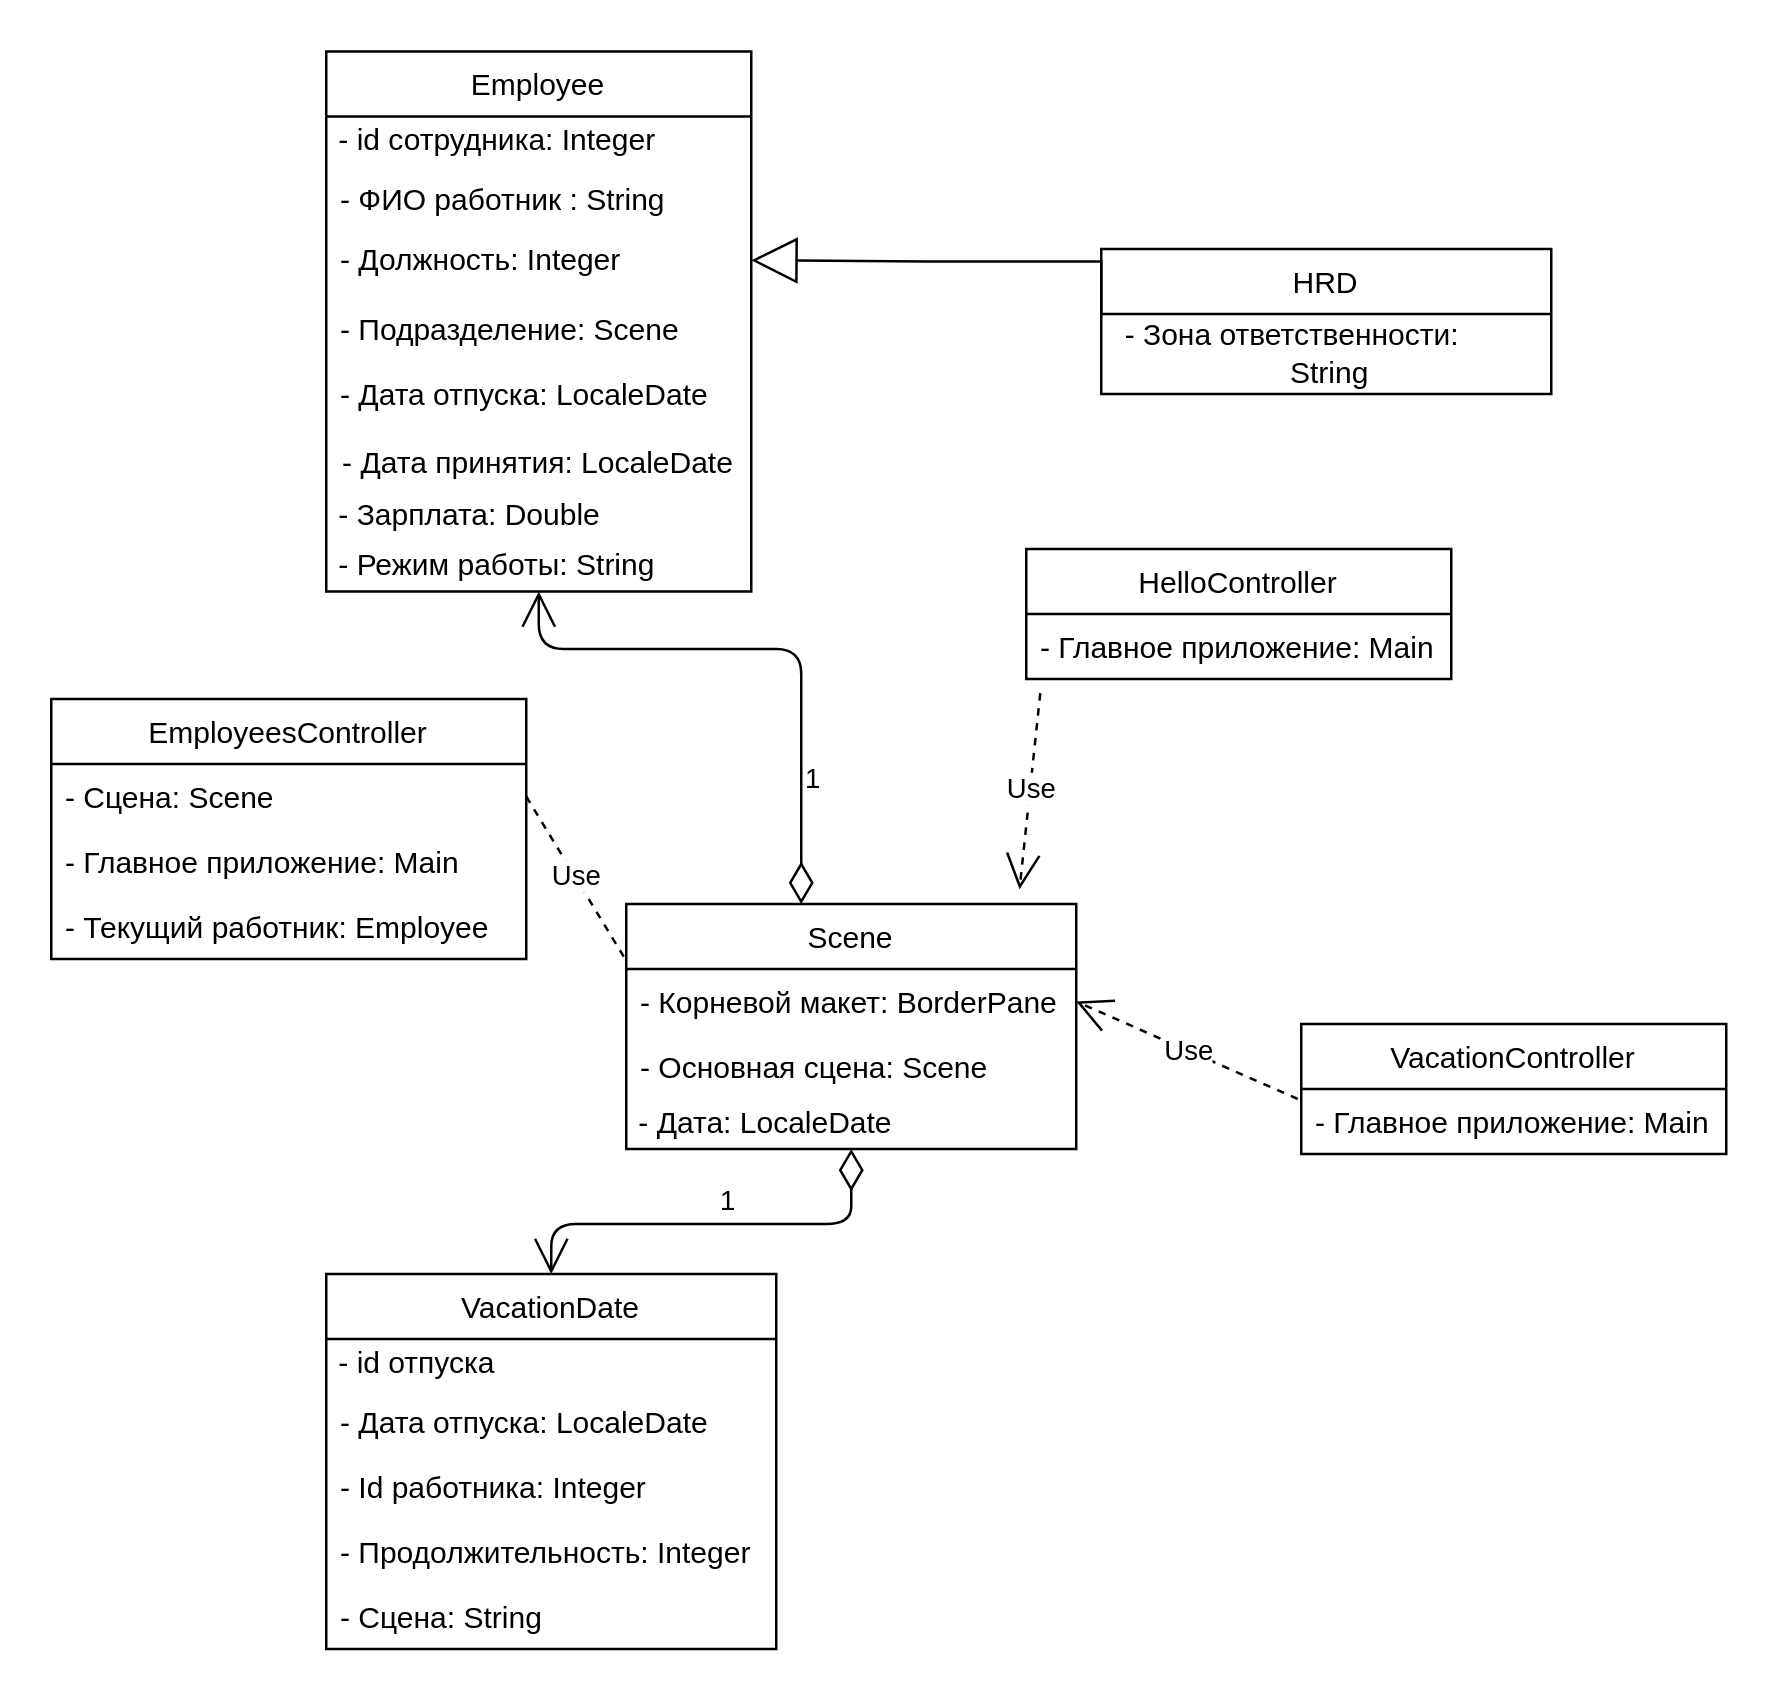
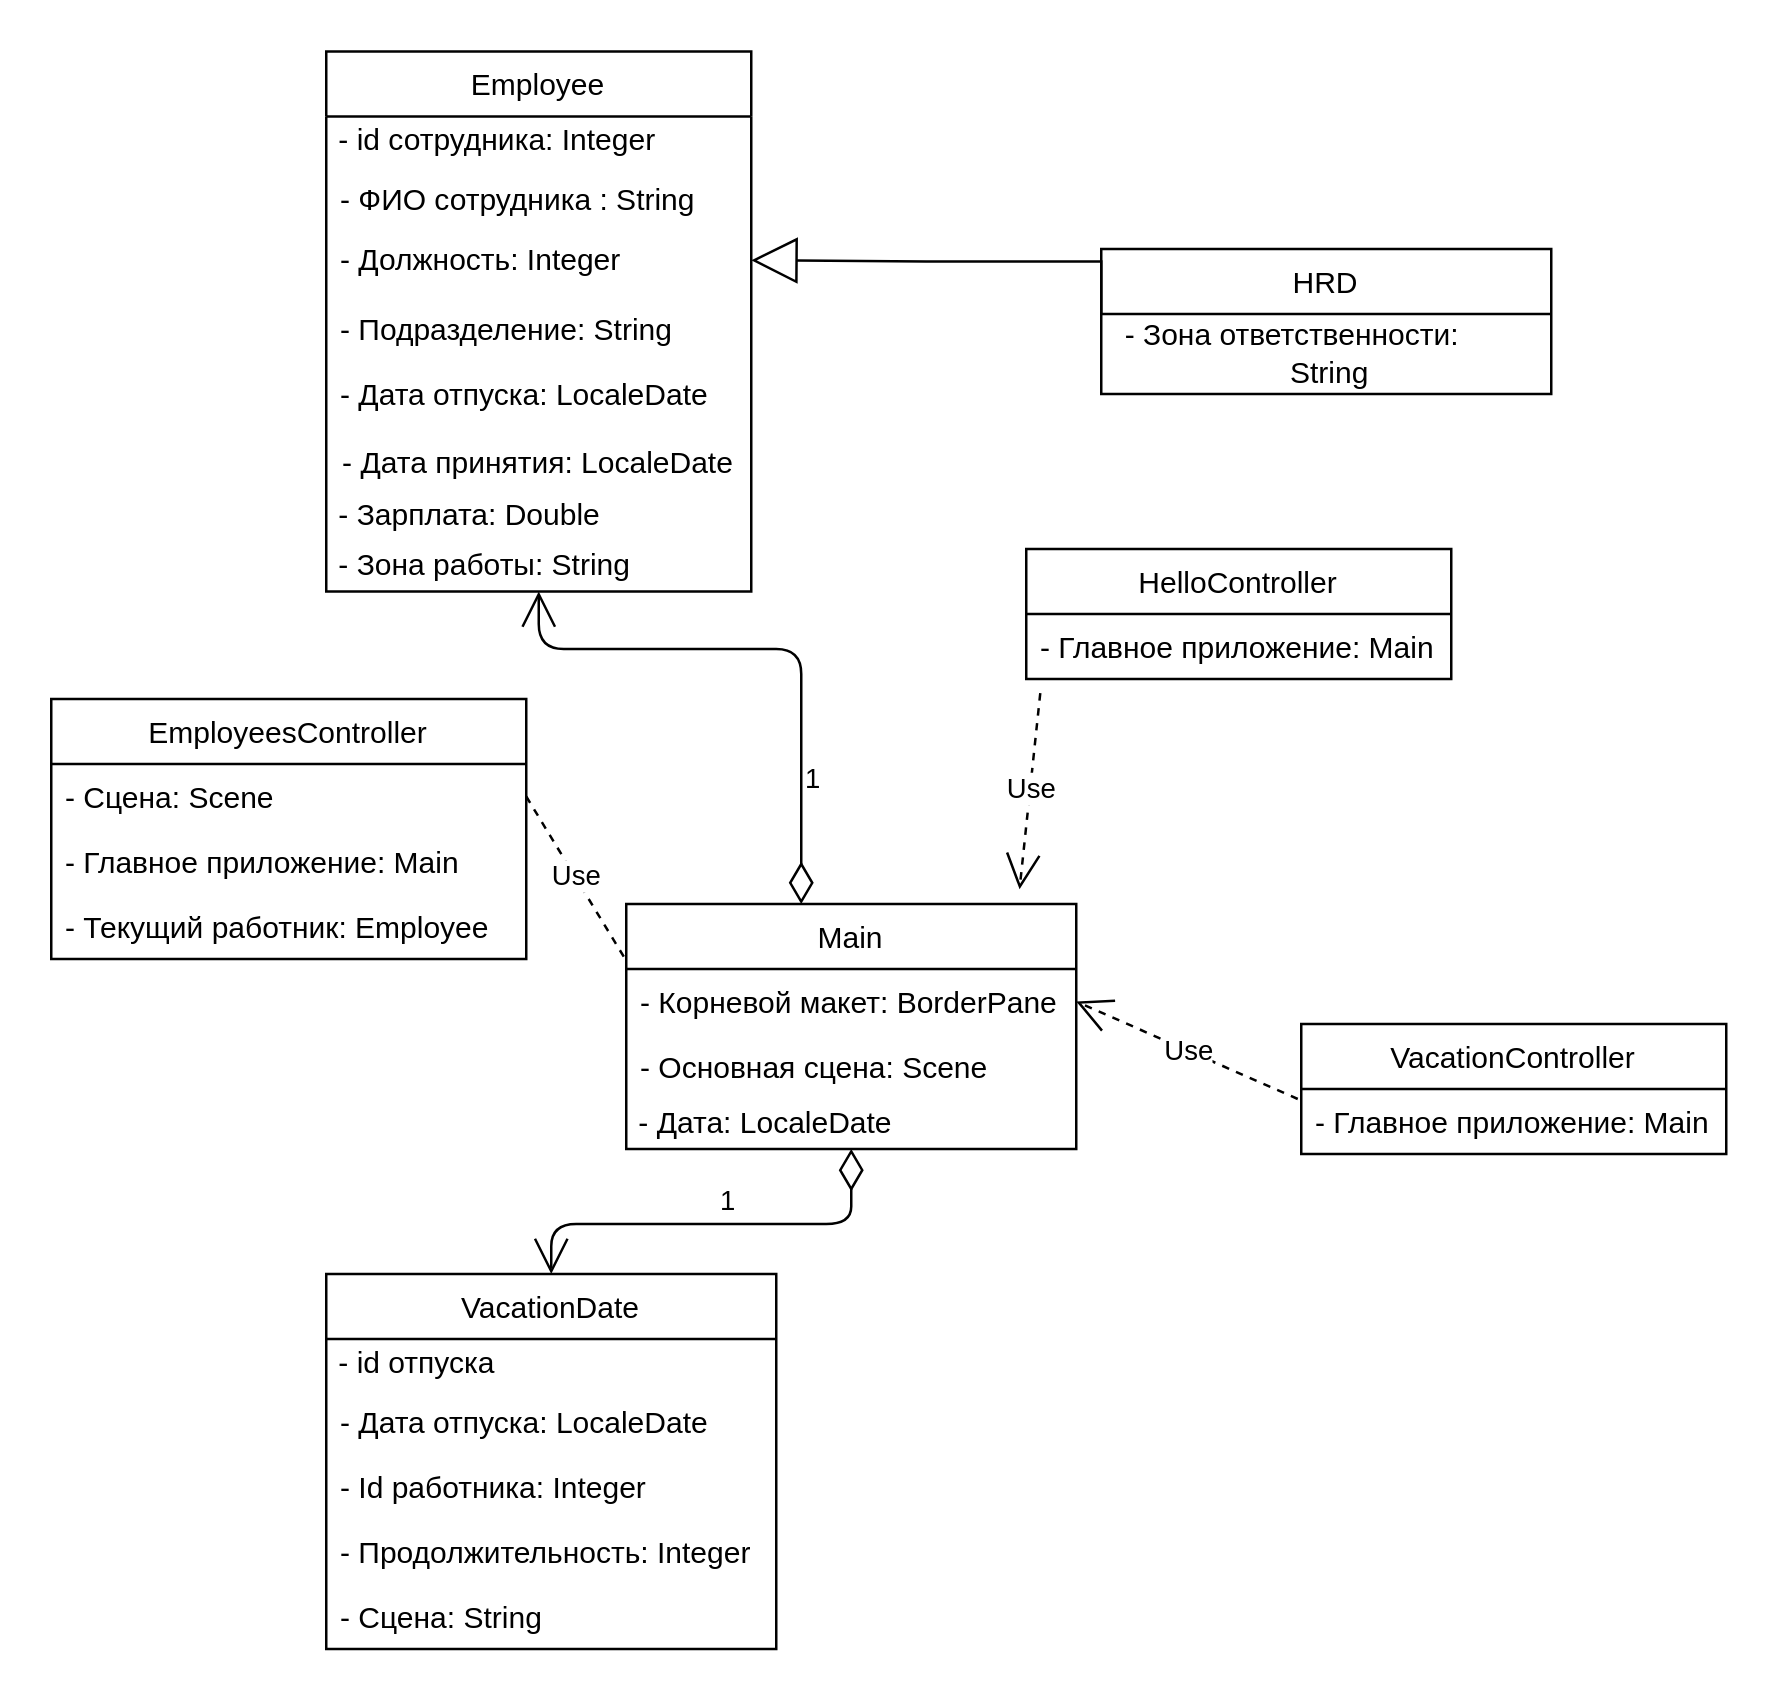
- <mxCell id="29" value="- ФИО работник : String" style="text;strokeColor=none;fillColor=none;align=left;verticalAlign=top;spacingLeft=4;spacingRight=4;overflow=hidden;rotatable=0;points=[[0,0.5],[1,0.5]];portConstraint=eastwest;" parent="27" vertex="1"><mxGeometry y="46" width="170" height="24" as="geometry" /></mxCell>
+ <mxCell id="29" value="- ФИО сотрудника : String" style="text;strokeColor=none;fillColor=none;align=left;verticalAlign=top;spacingLeft=4;spacingRight=4;overflow=hidden;rotatable=0;points=[[0,0.5],[1,0.5]];portConstraint=eastwest;" parent="27" vertex="1"><mxGeometry y="46" width="170" height="24" as="geometry" /></mxCell>
- <mxCell id="32" value="- Подразделение: Scene" style="text;strokeColor=none;fillColor=none;align=left;verticalAlign=top;spacingLeft=4;spacingRight=4;overflow=hidden;rotatable=0;points=[[0,0.5],[1,0.5]];portConstraint=eastwest;" parent="27" vertex="1"><mxGeometry y="98" width="170" height="26" as="geometry" /></mxCell>
+ <mxCell id="32" value="- Подразделение: String" style="text;strokeColor=none;fillColor=none;align=left;verticalAlign=top;spacingLeft=4;spacingRight=4;overflow=hidden;rotatable=0;points=[[0,0.5],[1,0.5]];portConstraint=eastwest;" parent="27" vertex="1"><mxGeometry y="98" width="170" height="26" as="geometry" /></mxCell>
- <mxCell id="36" value="&amp;nbsp;- Режим работы: String" style="text;html=1;strokeColor=none;fillColor=none;align=left;verticalAlign=middle;whiteSpace=wrap;rounded=0;" vertex="1" parent="27"><mxGeometry y="196" width="170" height="20" as="geometry" /></mxCell>
+ <mxCell id="36" value="&amp;nbsp;- Зона работы: String" style="text;html=1;strokeColor=none;fillColor=none;align=left;verticalAlign=middle;whiteSpace=wrap;rounded=0;" vertex="1" parent="27"><mxGeometry y="196" width="170" height="20" as="geometry" /></mxCell>
- <mxCell id="10" value="Scene" style="swimlane;fontStyle=0;childLayout=stackLayout;horizontal=1;startSize=26;fillColor=none;horizontalStack=0;resizeParent=1;resizeParentMax=0;resizeLast=0;collapsible=1;marginBottom=0;" parent="1" vertex="1"><mxGeometry x="250" y="361" width="180" height="98" as="geometry" /></mxCell>
+ <mxCell id="10" value="Main" style="swimlane;fontStyle=0;childLayout=stackLayout;horizontal=1;startSize=26;fillColor=none;horizontalStack=0;resizeParent=1;resizeParentMax=0;resizeLast=0;collapsible=1;marginBottom=0;" parent="1" vertex="1"><mxGeometry x="250" y="361" width="180" height="98" as="geometry" /></mxCell>
